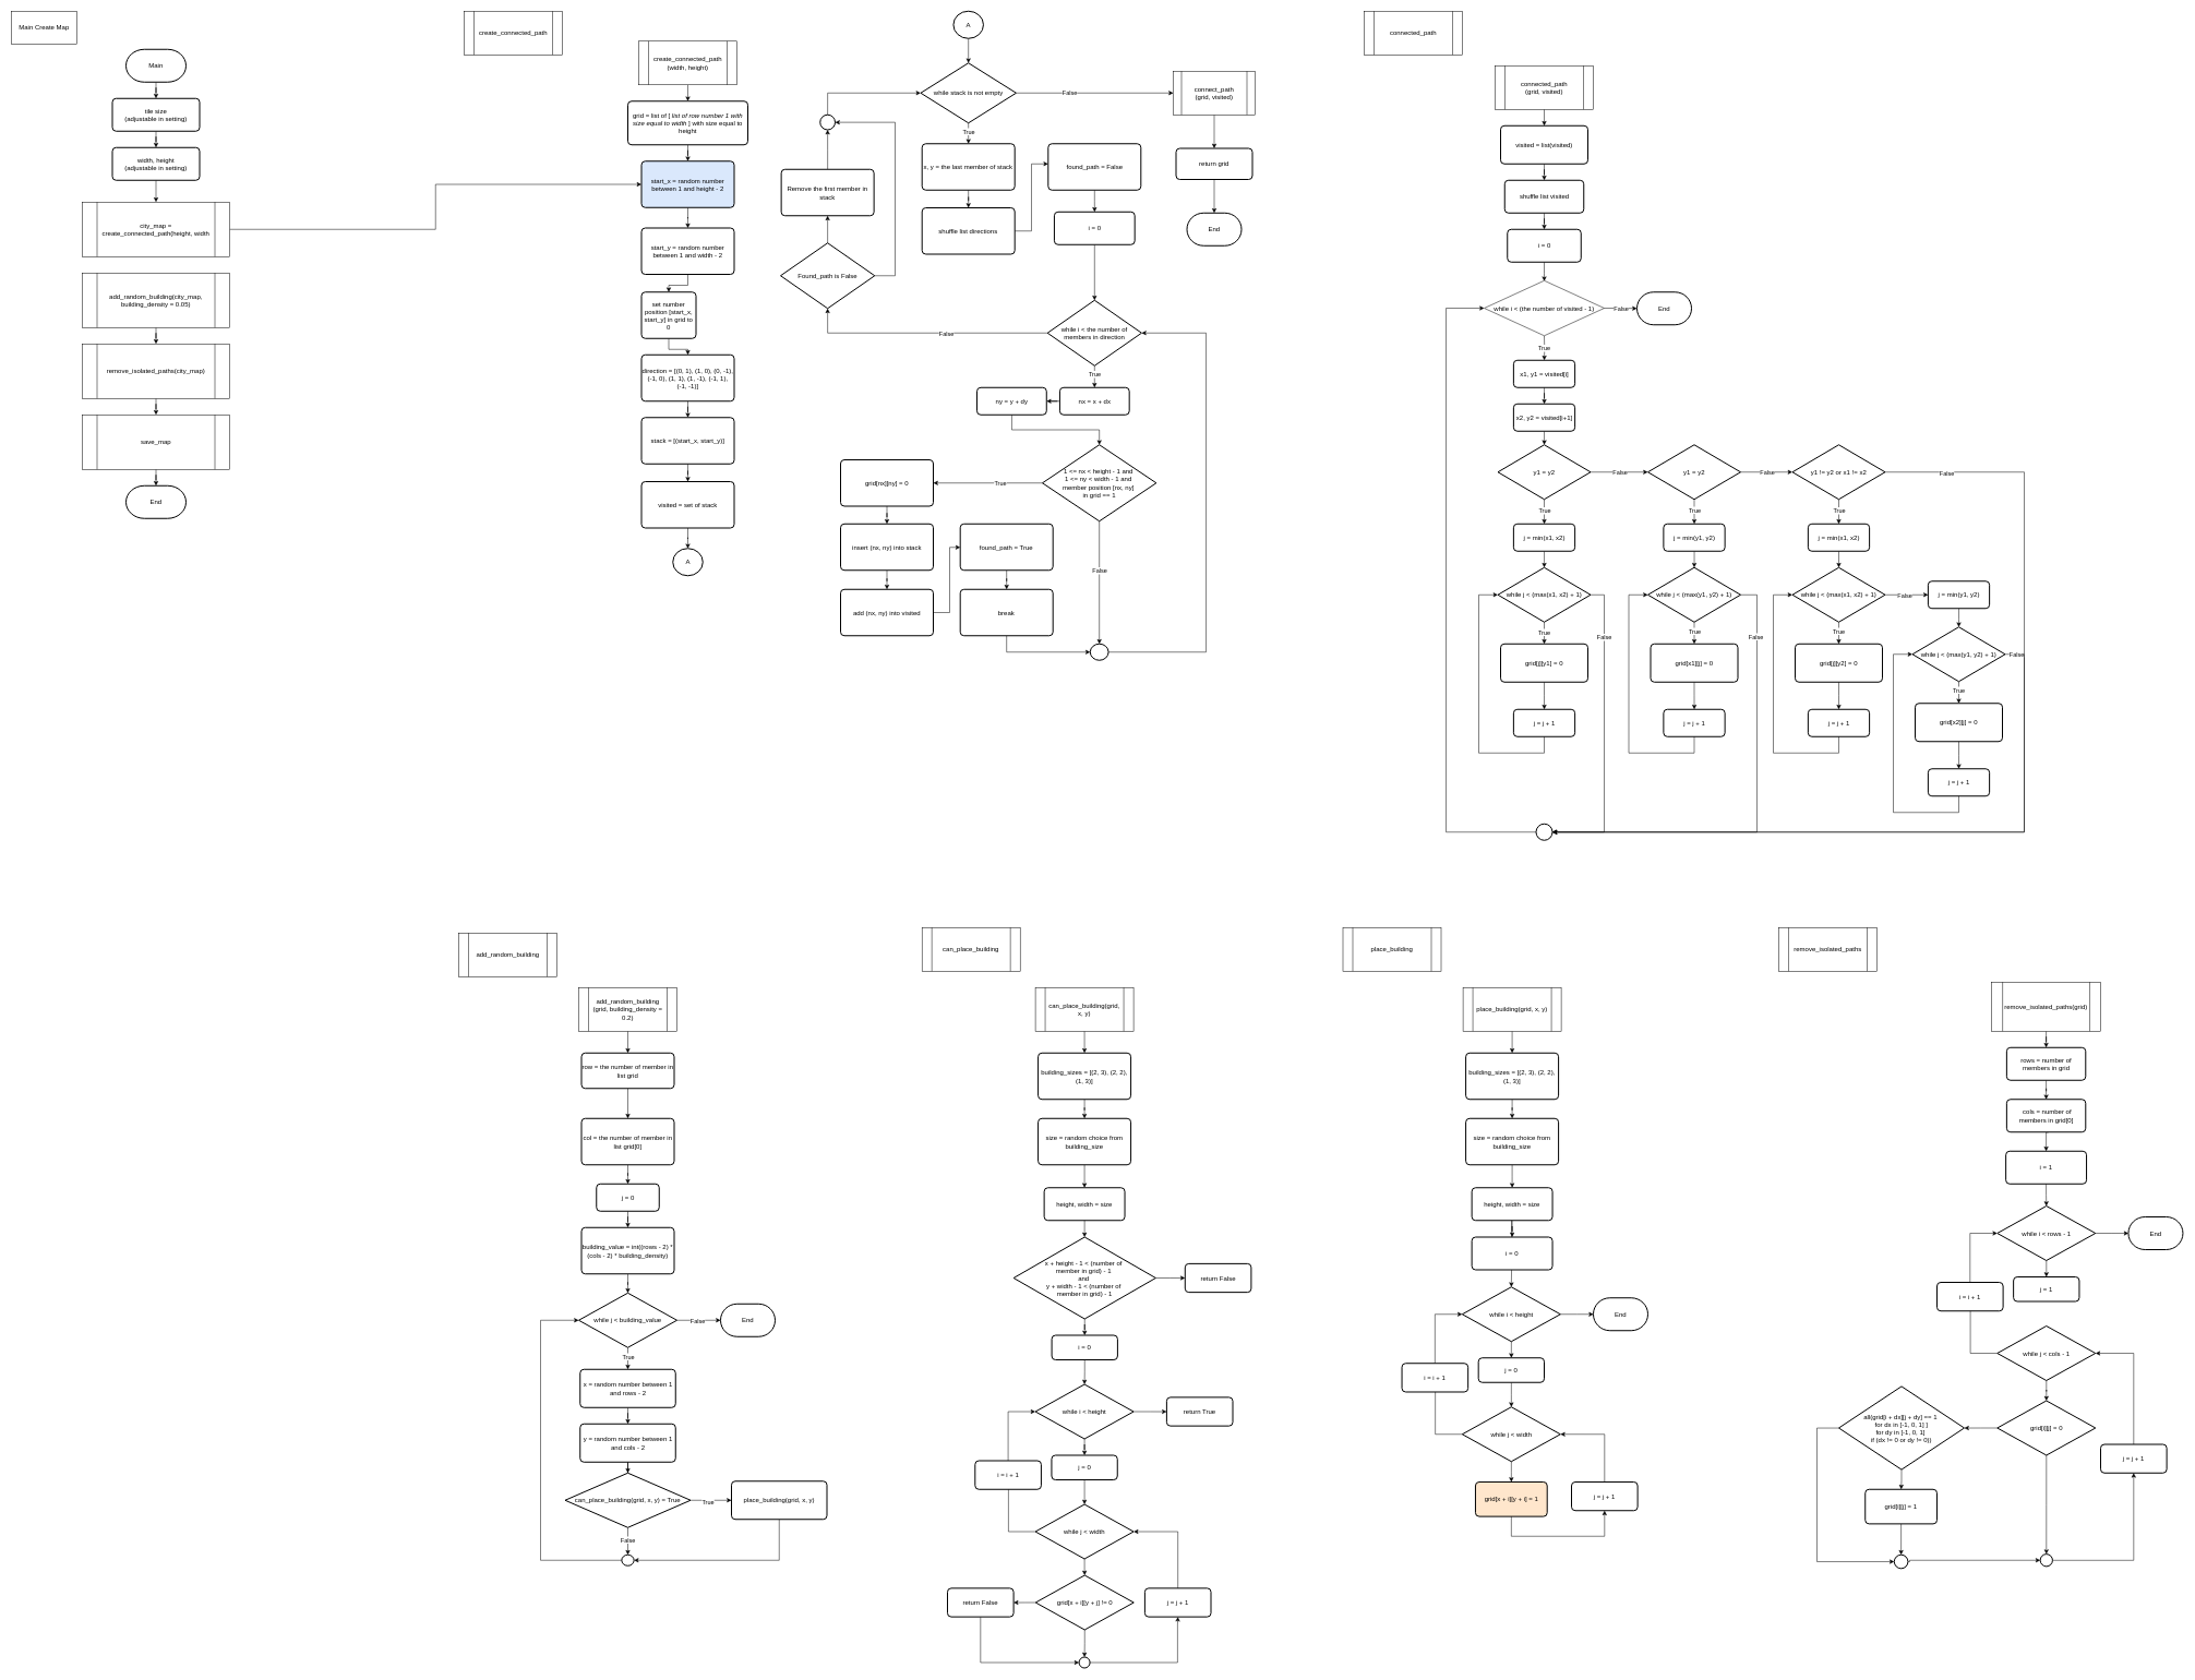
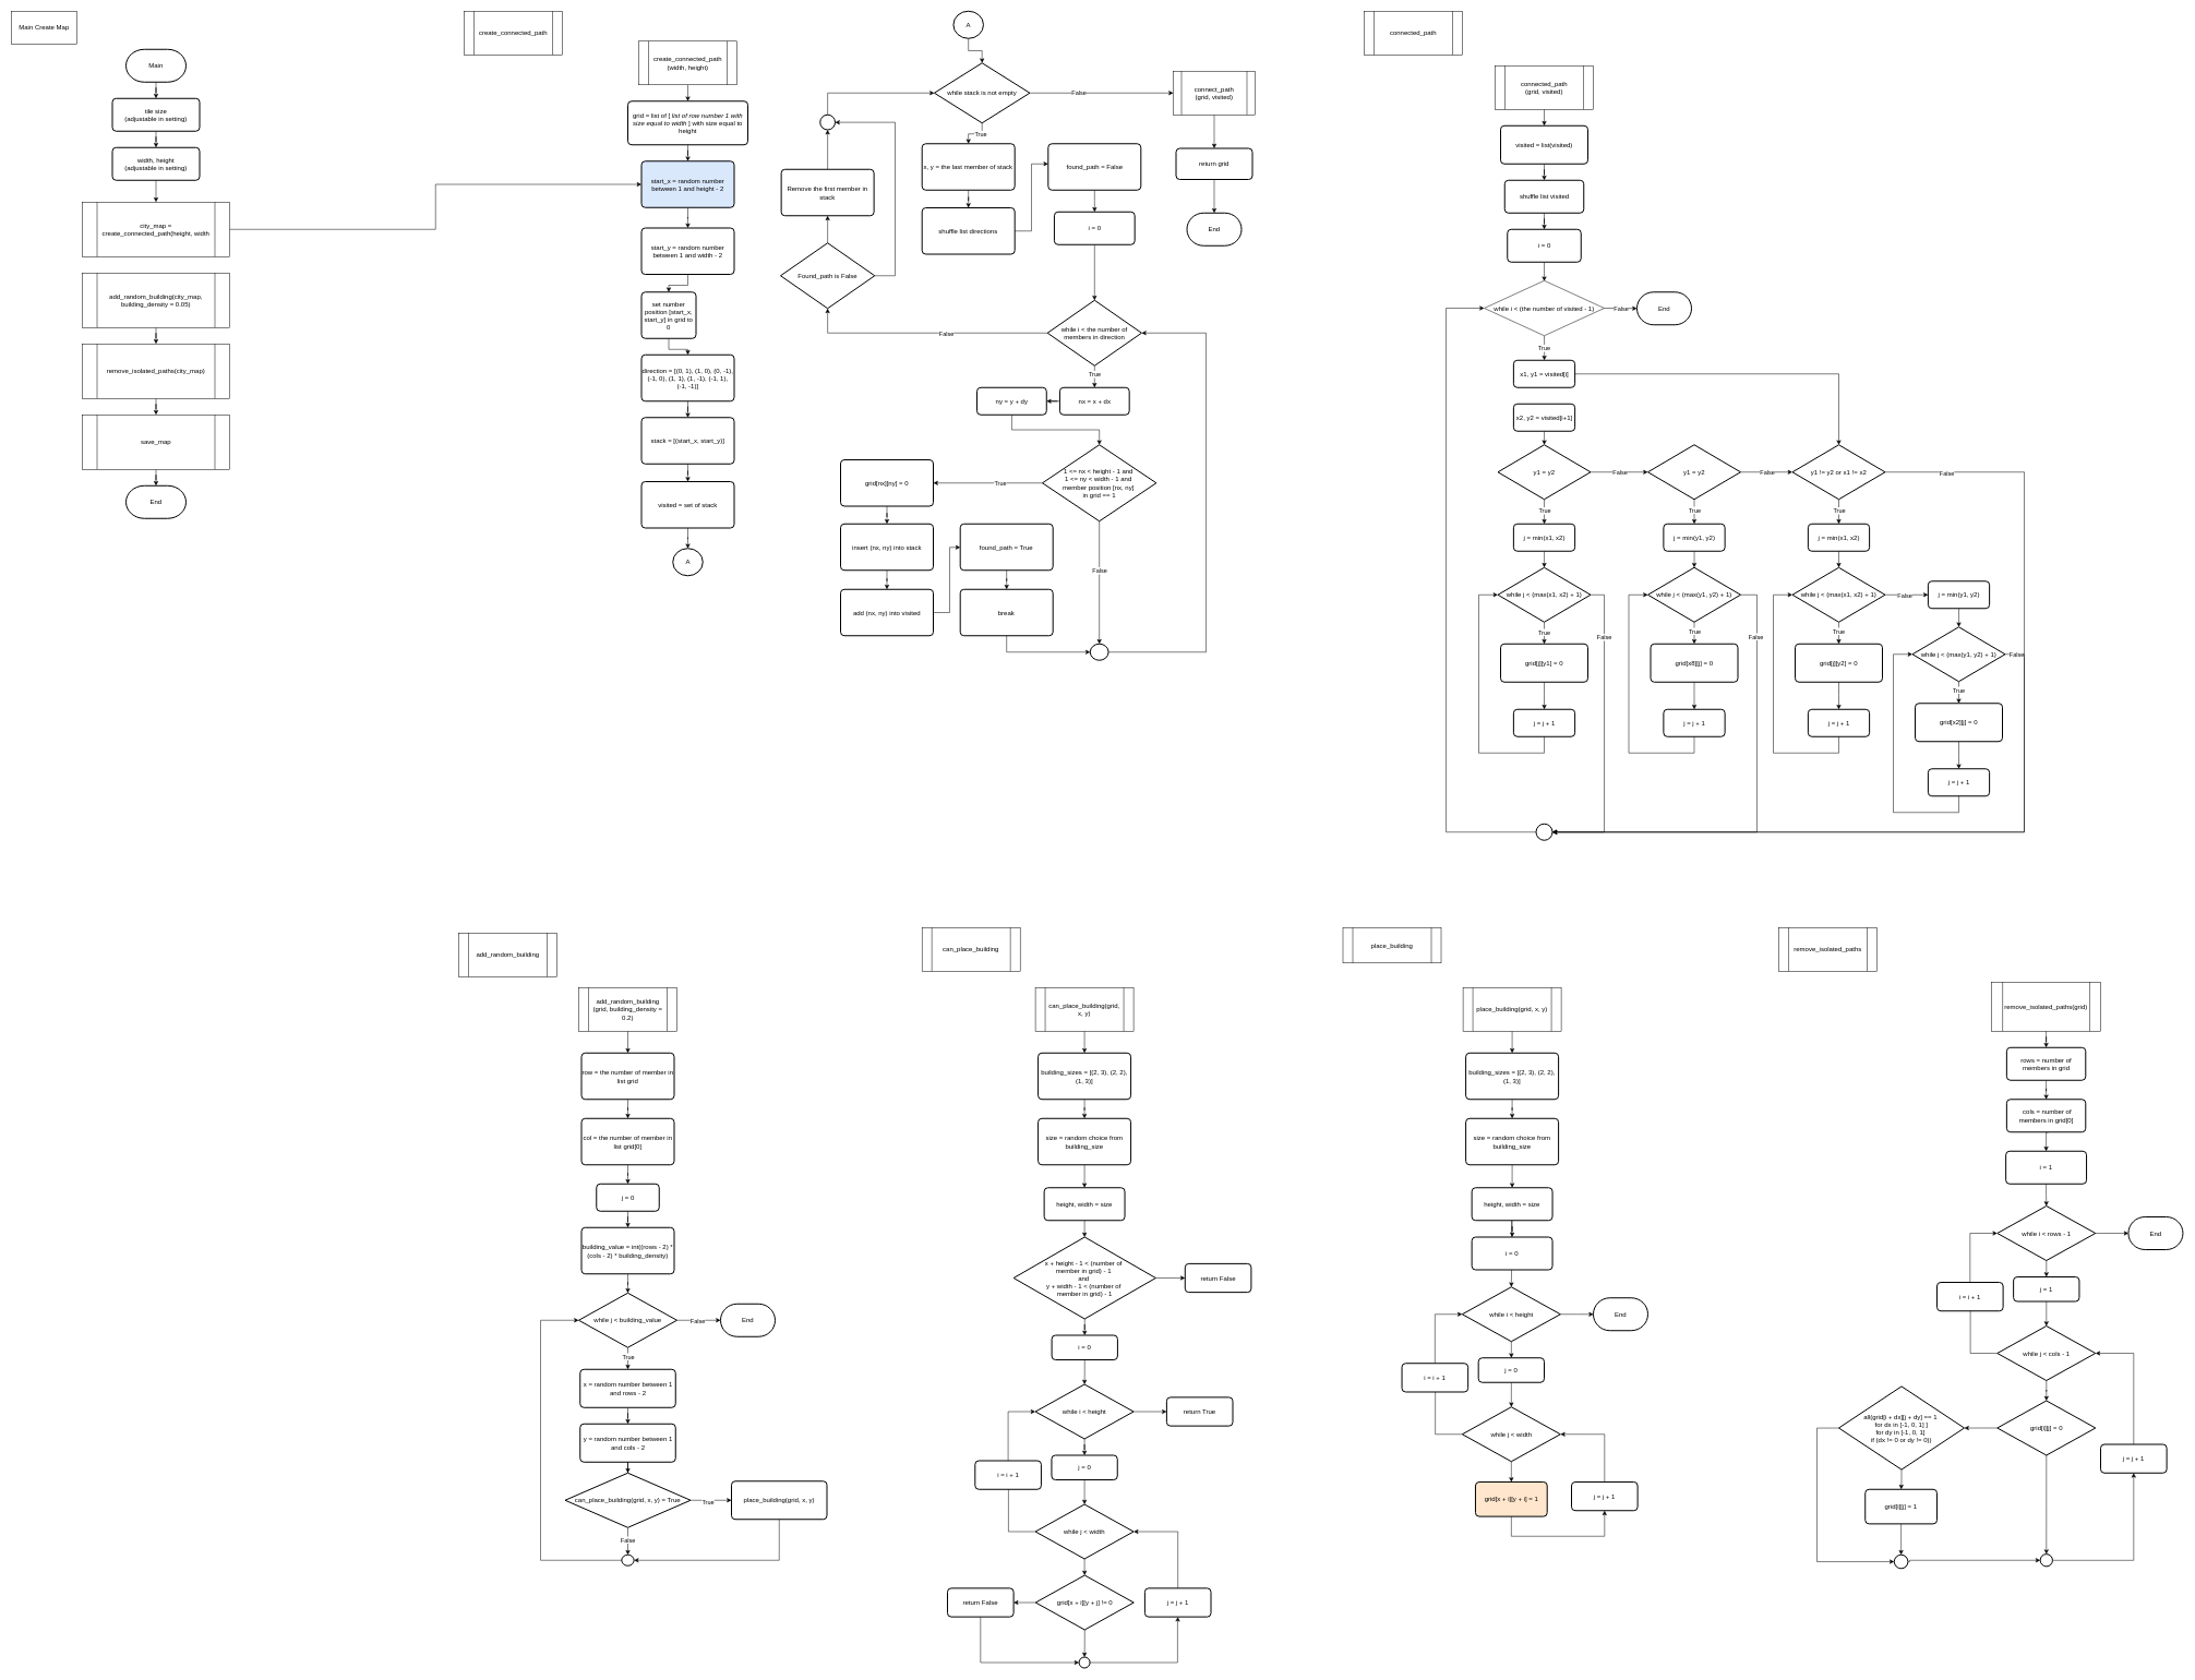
- <mxCell id="39" value="while stack is not empty" style="strokeWidth=2;html=1;shape=mxgraph.flowchart.decision;whiteSpace=wrap;" parent="1" vertex="1"><mxGeometry x="1686.9" y="115" width="175" height="110" as="geometry" /></mxCell>
+ <mxCell id="39" value="while stack is not empty" style="strokeWidth=2;html=1;shape=mxgraph.flowchart.decision;whiteSpace=wrap;" parent="1" vertex="1"><mxGeometry x="1711.9" y="115" width="175" height="110" as="geometry" /></mxCell>
- <mxCell id="102" value="" style="edgeStyle=orthogonalEdgeStyle;rounded=0;orthogonalLoop=1;jettySize=auto;html=1;" parent="1" source="101" target="103" edge="1"><mxGeometry relative="1" as="geometry"><mxPoint x="2830" y="710" as="sourcePoint" /><mxPoint x="2830" y="840" as="targetPoint" /></mxGeometry></mxCell>
+ <mxCell id="102" value="" style="edgeStyle=orthogonalEdgeStyle;rounded=0;orthogonalLoop=1;jettySize=auto;html=1;" parent="1" source="101" target="137" edge="1"><mxGeometry relative="1" as="geometry"><mxPoint x="2830" y="710" as="sourcePoint" /><mxPoint x="2830" y="840" as="targetPoint" /></mxGeometry></mxCell>
- <mxCell id="132" value="grid[x1][j] = 0" style="rounded=1;whiteSpace=wrap;html=1;absoluteArcSize=1;arcSize=14;strokeWidth=2;" parent="1" vertex="1"><mxGeometry x="3025" y="1180" width="160" height="70" as="geometry" /></mxCell>
+ <mxCell id="132" value="grid[x8][j] = 0" style="rounded=1;whiteSpace=wrap;html=1;absoluteArcSize=1;arcSize=14;strokeWidth=2;" parent="1" vertex="1"><mxGeometry x="3025" y="1180" width="160" height="70" as="geometry" /></mxCell>
- <mxCell id="233" value="place_building" style="shape=process;whiteSpace=wrap;html=1;backgroundOutline=1;" parent="1" vertex="1"><mxGeometry x="2461" y="1700" width="180" height="80" as="geometry" /></mxCell>
+ <mxCell id="233" value="place_building" style="shape=process;whiteSpace=wrap;html=1;backgroundOutline=1;" parent="1" vertex="1"><mxGeometry x="2461" y="1700" width="180" height="65" as="geometry" /></mxCell>
- <mxCell id="171" value="row = the number of member in list grid" style="rounded=1;whiteSpace=wrap;html=1;absoluteArcSize=1;arcSize=14;strokeWidth=2;" parent="1" vertex="1"><mxGeometry x="1065" y="1930" width="170" height="65" as="geometry" /></mxCell>
+ <mxCell id="171" value="row = the number of member in list grid" style="rounded=1;whiteSpace=wrap;html=1;absoluteArcSize=1;arcSize=14;strokeWidth=2;" parent="1" vertex="1"><mxGeometry x="1065" y="1930" width="170" height="85" as="geometry" /></mxCell>
+ <mxCell id="270" value="" style="edgeStyle=orthogonalEdgeStyle;rounded=0;orthogonalLoop=1;jettySize=auto;html=1;" parent="1" source="271" target="269" edge="1"><mxGeometry relative="1" as="geometry" /></mxCell>
